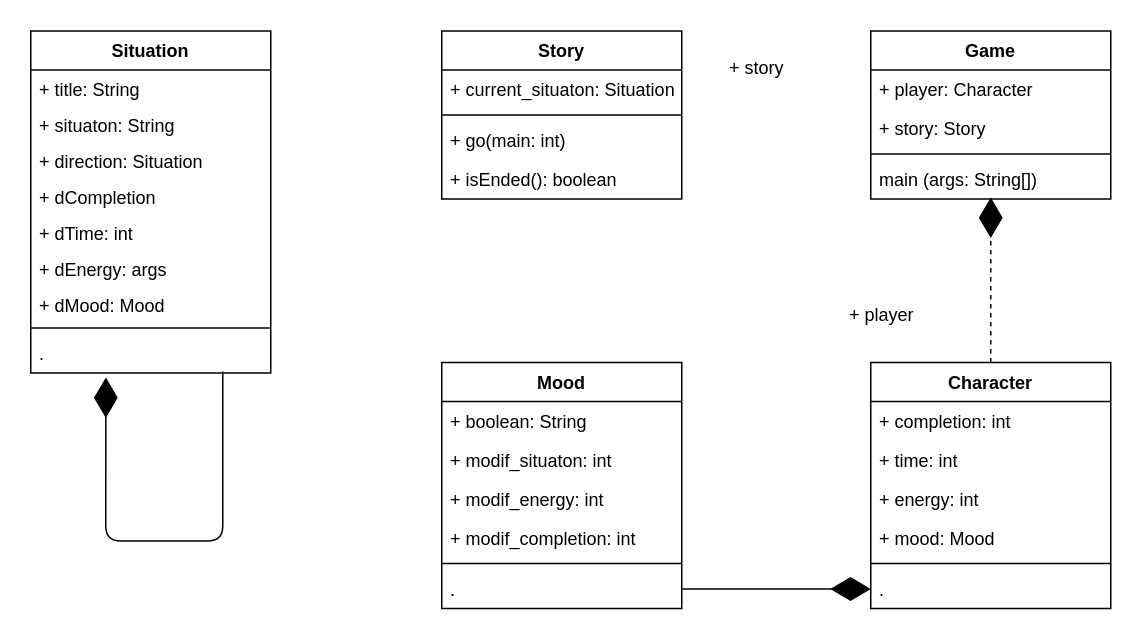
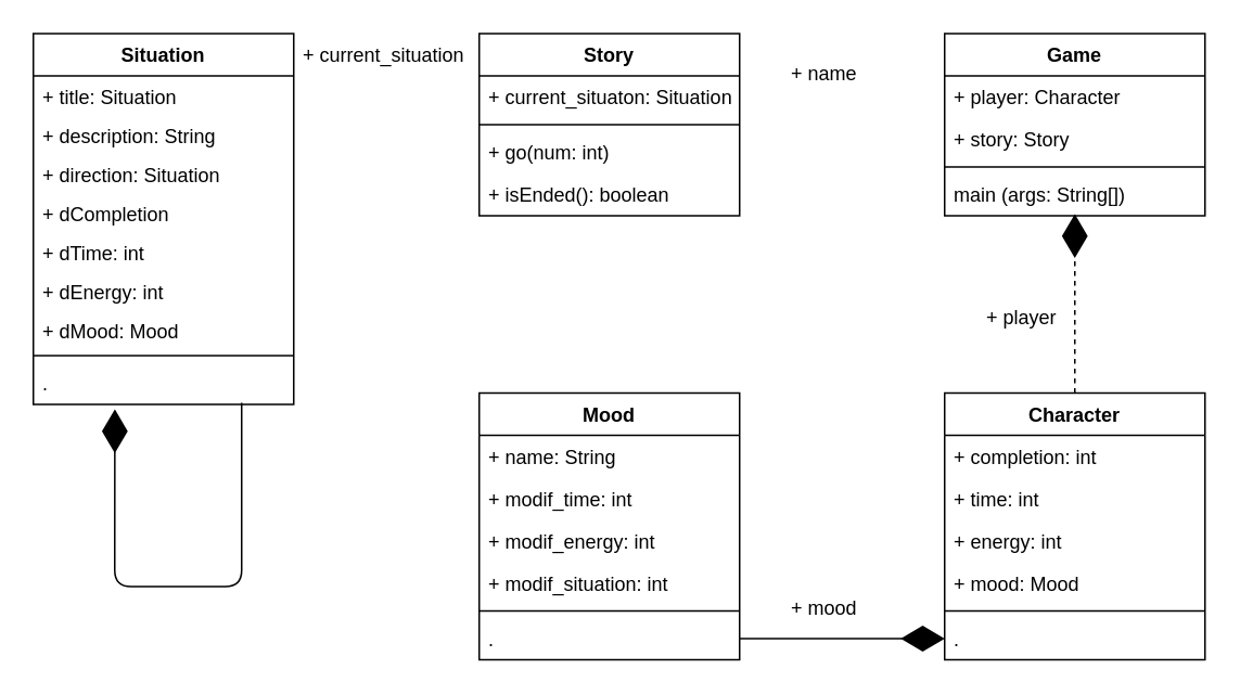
+ <mxCell id="42" value="+ current_situation" style="text;strokeColor=none;fillColor=none;align=left;verticalAlign=top;spacingLeft=4;spacingRight=4;overflow=hidden;rotatable=0;points=[[0,0.5],[1,0.5]];portConstraint=eastwest;" parent="1" vertex="1"><mxGeometry x="180" y="20" width="110" height="26" as="geometry" /></mxCell>
- <mxCell id="41" value="+ story" style="text;strokeColor=none;fillColor=none;align=left;verticalAlign=top;spacingLeft=4;spacingRight=4;overflow=hidden;rotatable=0;points=[[0,0.5],[1,0.5]];portConstraint=eastwest;" parent="1" vertex="1"><mxGeometry x="480" y="31" width="100" height="26" as="geometry" /></mxCell>
+ <mxCell id="41" value="+ name" style="text;strokeColor=none;fillColor=none;align=left;verticalAlign=top;spacingLeft=4;spacingRight=4;overflow=hidden;rotatable=0;points=[[0,0.5],[1,0.5]];portConstraint=eastwest;" parent="1" vertex="1"><mxGeometry x="480" y="31" width="100" height="26" as="geometry" /></mxCell>
- <mxCell id="3" value="+ title: String&#10;" style="text;strokeColor=none;fillColor=none;align=left;verticalAlign=top;spacingLeft=4;spacingRight=4;overflow=hidden;rotatable=0;points=[[0,0.5],[1,0.5]];portConstraint=eastwest;" parent="2" vertex="1"><mxGeometry y="26" width="160" height="24" as="geometry" /></mxCell>
+ <mxCell id="3" value="+ title: Situation&#10;" style="text;strokeColor=none;fillColor=none;align=left;verticalAlign=top;spacingLeft=4;spacingRight=4;overflow=hidden;rotatable=0;points=[[0,0.5],[1,0.5]];portConstraint=eastwest;" parent="2" vertex="1"><mxGeometry y="26" width="160" height="24" as="geometry" /></mxCell>
- <mxCell id="4" value="+ situaton: String&#10;" style="text;strokeColor=none;fillColor=none;align=left;verticalAlign=top;spacingLeft=4;spacingRight=4;overflow=hidden;rotatable=0;points=[[0,0.5],[1,0.5]];portConstraint=eastwest;" parent="2" vertex="1"><mxGeometry y="50" width="160" height="24" as="geometry" /></mxCell>
+ <mxCell id="4" value="+ description: String&#10;" style="text;strokeColor=none;fillColor=none;align=left;verticalAlign=top;spacingLeft=4;spacingRight=4;overflow=hidden;rotatable=0;points=[[0,0.5],[1,0.5]];portConstraint=eastwest;" parent="2" vertex="1"><mxGeometry y="50" width="160" height="24" as="geometry" /></mxCell>
- <mxCell id="21" value="+ go(main: int)" style="text;strokeColor=none;fillColor=none;align=left;verticalAlign=top;spacingLeft=4;spacingRight=4;overflow=hidden;rotatable=0;points=[[0,0.5],[1,0.5]];portConstraint=eastwest;" parent="18" vertex="1"><mxGeometry y="60" width="160" height="26" as="geometry" /></mxCell>
+ <mxCell id="21" value="+ go(num: int)" style="text;strokeColor=none;fillColor=none;align=left;verticalAlign=top;spacingLeft=4;spacingRight=4;overflow=hidden;rotatable=0;points=[[0,0.5],[1,0.5]];portConstraint=eastwest;" parent="18" vertex="1"><mxGeometry y="60" width="160" height="26" as="geometry" /></mxCell>
- <mxCell id="8" value="+ dEnergy: args&#10;" style="text;strokeColor=none;fillColor=none;align=left;verticalAlign=top;spacingLeft=4;spacingRight=4;overflow=hidden;rotatable=0;points=[[0,0.5],[1,0.5]];portConstraint=eastwest;" parent="2" vertex="1"><mxGeometry y="146" width="160" height="24" as="geometry" /></mxCell>
+ <mxCell id="8" value="+ dEnergy: int&#10;" style="text;strokeColor=none;fillColor=none;align=left;verticalAlign=top;spacingLeft=4;spacingRight=4;overflow=hidden;rotatable=0;points=[[0,0.5],[1,0.5]];portConstraint=eastwest;" parent="2" vertex="1"><mxGeometry y="146" width="160" height="24" as="geometry" /></mxCell>
- <mxCell id="39" value="+ player" style="text;strokeColor=none;fillColor=none;align=left;verticalAlign=top;spacingLeft=4;spacingRight=4;overflow=hidden;rotatable=0;points=[[0,0.5],[1,0.5]];portConstraint=eastwest;" parent="1" vertex="1"><mxGeometry x="560" y="196" width="60" height="26" as="geometry" /></mxCell>
+ <mxCell id="39" value="+ player" style="text;strokeColor=none;fillColor=none;align=left;verticalAlign=top;spacingLeft=4;spacingRight=4;overflow=hidden;rotatable=0;points=[[0,0.5],[1,0.5]];portConstraint=eastwest;" parent="1" vertex="1"><mxGeometry x="600" y="181" width="60" height="26" as="geometry" /></mxCell>
- <mxCell id="32" value="+ boolean: String" style="text;strokeColor=none;fillColor=none;align=left;verticalAlign=top;spacingLeft=4;spacingRight=4;overflow=hidden;rotatable=0;points=[[0,0.5],[1,0.5]];portConstraint=eastwest;" parent="31" vertex="1"><mxGeometry y="26" width="160" height="26" as="geometry" /></mxCell>
+ <mxCell id="32" value="+ name: String" style="text;strokeColor=none;fillColor=none;align=left;verticalAlign=top;spacingLeft=4;spacingRight=4;overflow=hidden;rotatable=0;points=[[0,0.5],[1,0.5]];portConstraint=eastwest;" parent="31" vertex="1"><mxGeometry y="26" width="160" height="26" as="geometry" /></mxCell>
- <mxCell id="33" value="+ modif_situaton: int" style="text;strokeColor=none;fillColor=none;align=left;verticalAlign=top;spacingLeft=4;spacingRight=4;overflow=hidden;rotatable=0;points=[[0,0.5],[1,0.5]];portConstraint=eastwest;" parent="31" vertex="1"><mxGeometry y="52" width="160" height="26" as="geometry" /></mxCell>
+ <mxCell id="33" value="+ modif_time: int" style="text;strokeColor=none;fillColor=none;align=left;verticalAlign=top;spacingLeft=4;spacingRight=4;overflow=hidden;rotatable=0;points=[[0,0.5],[1,0.5]];portConstraint=eastwest;" parent="31" vertex="1"><mxGeometry y="52" width="160" height="26" as="geometry" /></mxCell>
- <mxCell id="35" value="+ modif_completion: int" style="text;strokeColor=none;fillColor=none;align=left;verticalAlign=top;spacingLeft=4;spacingRight=4;overflow=hidden;rotatable=0;points=[[0,0.5],[1,0.5]];portConstraint=eastwest;" parent="31" vertex="1"><mxGeometry y="104" width="160" height="26" as="geometry" /></mxCell>
+ <mxCell id="35" value="+ modif_situation: int" style="text;strokeColor=none;fillColor=none;align=left;verticalAlign=top;spacingLeft=4;spacingRight=4;overflow=hidden;rotatable=0;points=[[0,0.5],[1,0.5]];portConstraint=eastwest;" parent="31" vertex="1"><mxGeometry y="104" width="160" height="26" as="geometry" /></mxCell>
+ <mxCell id="40" value="+ mood" style="text;strokeColor=none;fillColor=none;align=left;verticalAlign=top;spacingLeft=4;spacingRight=4;overflow=hidden;rotatable=0;points=[[0,0.5],[1,0.5]];portConstraint=eastwest;" parent="1" vertex="1"><mxGeometry x="480" y="360" width="100" height="26" as="geometry" /></mxCell>
